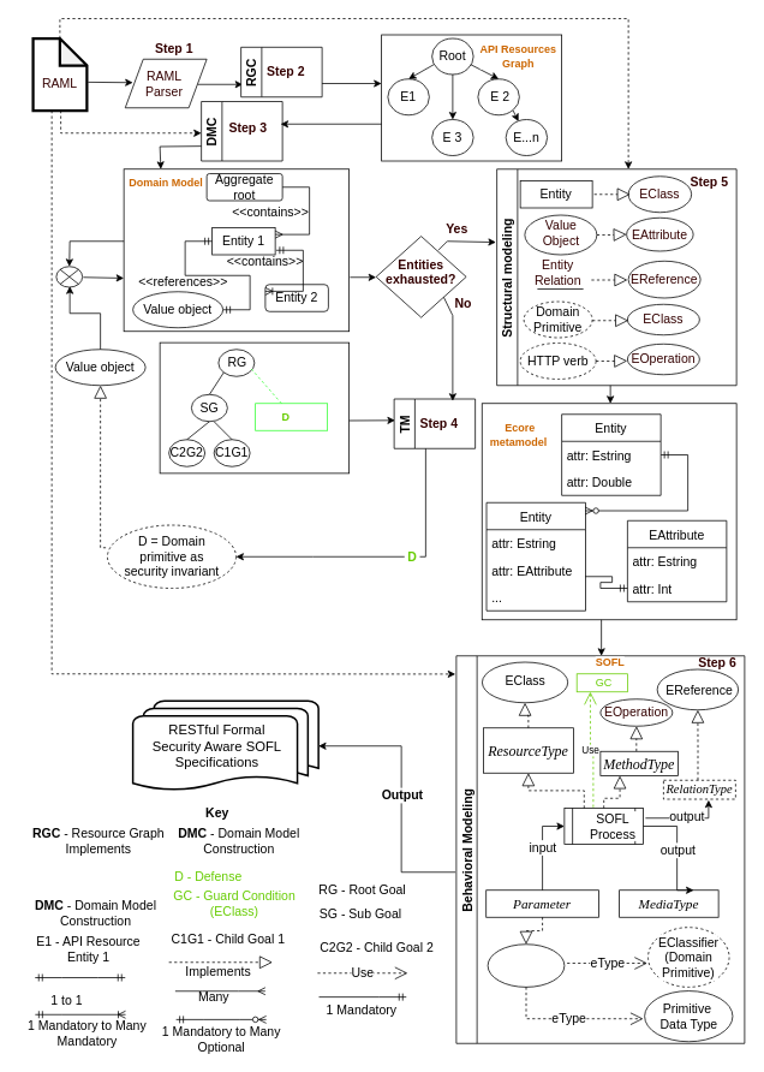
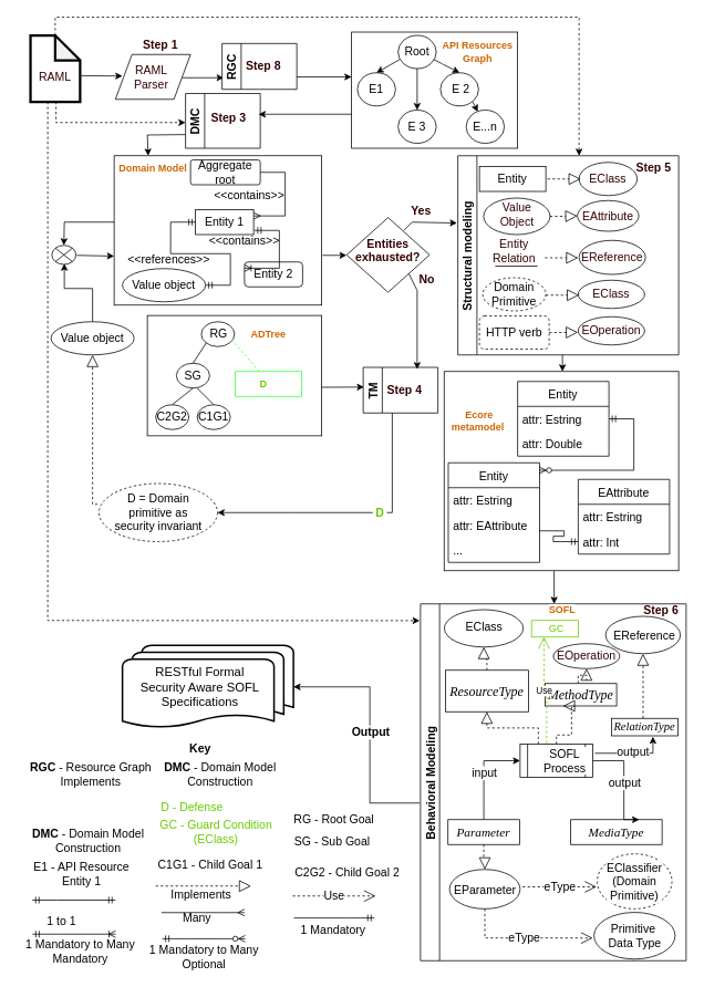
- <mxCell id="158" value="Step 2" style="text;html=1;strokeColor=none;fillColor=none;align=center;verticalAlign=middle;whiteSpace=wrap;rounded=0;fontColor=#330000;fontSize=14;fontStyle=1" parent="157" vertex="1"><mxGeometry x="20" y="12.63" width="60" height="30" as="geometry" /></mxCell>
+ <mxCell id="158" value="Step 8" style="text;html=1;strokeColor=none;fillColor=none;align=center;verticalAlign=middle;whiteSpace=wrap;rounded=0;fontColor=#330000;fontSize=14;fontStyle=1" parent="157" vertex="1"><mxGeometry x="20" y="12.63" width="60" height="30" as="geometry" /></mxCell>
- <mxCell id="63" value="HTTP verb" style="ellipse;whiteSpace=wrap;html=1;align=center;dashed=1;fontSize=14;" parent="53" vertex="1"><mxGeometry x="26" y="193" width="84" height="40" as="geometry" /></mxCell>
+ <mxCell id="63" value="HTTP verb" style="whiteSpace=wrap;html=1;align=center;dashed=1;fontSize=14;rounded=1;" parent="53" vertex="1"><mxGeometry x="26" y="193" width="84" height="40" as="geometry" /></mxCell>
+ <mxCell id="137" value="ADTree" style="text;html=1;strokeColor=none;fillColor=none;align=center;verticalAlign=middle;whiteSpace=wrap;rounded=0;labelBackgroundColor=default;fontColor=#CC6600;fontStyle=1" parent="126" vertex="1"><mxGeometry x="106" width="60" height="30" as="geometry" /></mxCell>
- <mxCell id="170" value="Ecore metamodel&amp;nbsp;" style="text;html=1;strokeColor=none;fillColor=none;align=center;verticalAlign=middle;whiteSpace=wrap;rounded=0;labelBackgroundColor=default;fontColor=#CC6600;fontStyle=1" parent="1" vertex="1"><mxGeometry x="537" y="467" width="80" height="30" as="geometry" /></mxCell>
+ <mxCell id="170" value="Ecore metamodel&amp;nbsp;" style="text;html=1;strokeColor=none;fillColor=none;align=center;verticalAlign=middle;whiteSpace=wrap;rounded=0;labelBackgroundColor=default;fontColor=#CC6600;fontStyle=1" parent="1" vertex="1"><mxGeometry x="537" y="492" width="80" height="30" as="geometry" /></mxCell>
- <mxCell id="28" value="&lt;font face=&quot;Lucida Console&quot; style=&quot;font-size: 16px&quot;&gt;MethodType&lt;/font&gt;" style="whiteSpace=wrap;html=1;align=center;fontStyle=2;fontSize=14;" parent="15" vertex="1"><mxGeometry x="160" y="106" width="86.25" height="27" as="geometry" /></mxCell>
+ <mxCell id="28" value="&lt;font face=&quot;Lucida Console&quot; style=&quot;font-size: 16px&quot;&gt;MethodType&lt;/font&gt;" style="whiteSpace=wrap;html=1;align=center;fontStyle=2;fontSize=14;" parent="15" vertex="1"><mxGeometry x="150" y="96" width="86.25" height="27" as="geometry" /></mxCell>
- <mxCell id="33" value="&lt;font face=&quot;Lucida Console&quot; style=&quot;font-size: 14px&quot;&gt;RelationType&lt;/font&gt;" style="whiteSpace=wrap;html=1;align=center;fontStyle=2;fontSize=13;dashed=1;" parent="15" vertex="1"><mxGeometry x="230" y="138" width="80" height="21" as="geometry" /></mxCell>
+ <mxCell id="33" value="&lt;font face=&quot;Lucida Console&quot; style=&quot;font-size: 14px&quot;&gt;RelationType&lt;/font&gt;" style="whiteSpace=wrap;html=1;align=center;fontStyle=2;fontSize=13;" parent="15" vertex="1"><mxGeometry x="230" y="138" width="80" height="21" as="geometry" /></mxCell>
- <mxCell id="24" value="&lt;font face=&quot;Lucida Console&quot; style=&quot;font-size: 15px&quot;&gt;Parameter&lt;/font&gt;" style="whiteSpace=wrap;html=1;align=center;fontStyle=2;fontSize=14;" parent="15" vertex="1"><mxGeometry x="33.13" y="260" width="125" height="30" as="geometry" /></mxCell>
+ <mxCell id="24" value="&lt;font face=&quot;Lucida Console&quot; style=&quot;font-size: 15px&quot;&gt;Parameter&lt;/font&gt;" style="whiteSpace=wrap;html=1;align=center;fontStyle=2;fontSize=14;" parent="15" vertex="1"><mxGeometry x="33.13" y="260" width="86.25" height="30" as="geometry" /></mxCell>
+ <mxCell id="27" value="&lt;div style=&quot;&quot;&gt;&lt;font style=&quot;font-size: 14px;&quot;&gt;EParameter&lt;/font&gt;&lt;/div&gt;" style="text;html=1;strokeColor=none;fillColor=none;align=center;verticalAlign=middle;whiteSpace=wrap;rounded=0;labelBackgroundColor=default;fontColor=default;fontSize=14;" parent="15" vertex="1"><mxGeometry x="48" y="330" width="60" height="30" as="geometry" /></mxCell>
